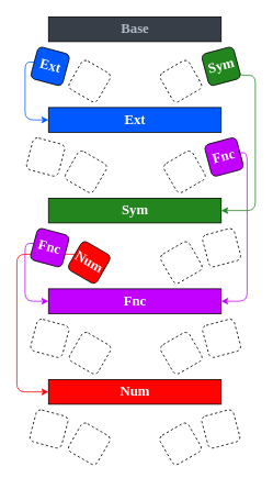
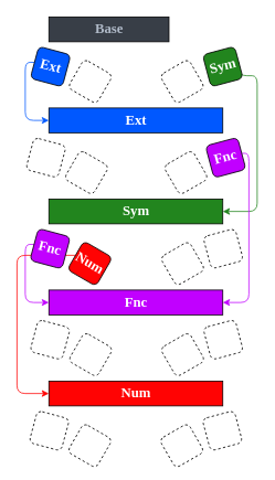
- <mxCell id="6" value="&lt;b&gt;Base&lt;/b&gt;" style="rounded=0;whiteSpace=wrap;html=1;fontFamily=Verdana;fontSize=17;fontColor=#AFB9C7;fillColor=#383E47;strokeColor=#000000;" vertex="1" parent="1"><mxGeometry x="58.5" y="20" width="210" height="30" as="geometry" /></mxCell>
+ <mxCell id="6" value="&lt;b&gt;Base&lt;/b&gt;" style="rounded=0;whiteSpace=wrap;html=1;fontFamily=Verdana;fontSize=17;fontColor=#AFB9C7;fillColor=#383E47;strokeColor=#000000;" vertex="1" parent="1"><mxGeometry x="58.5" y="20" width="145" height="30" as="geometry" /></mxCell>
